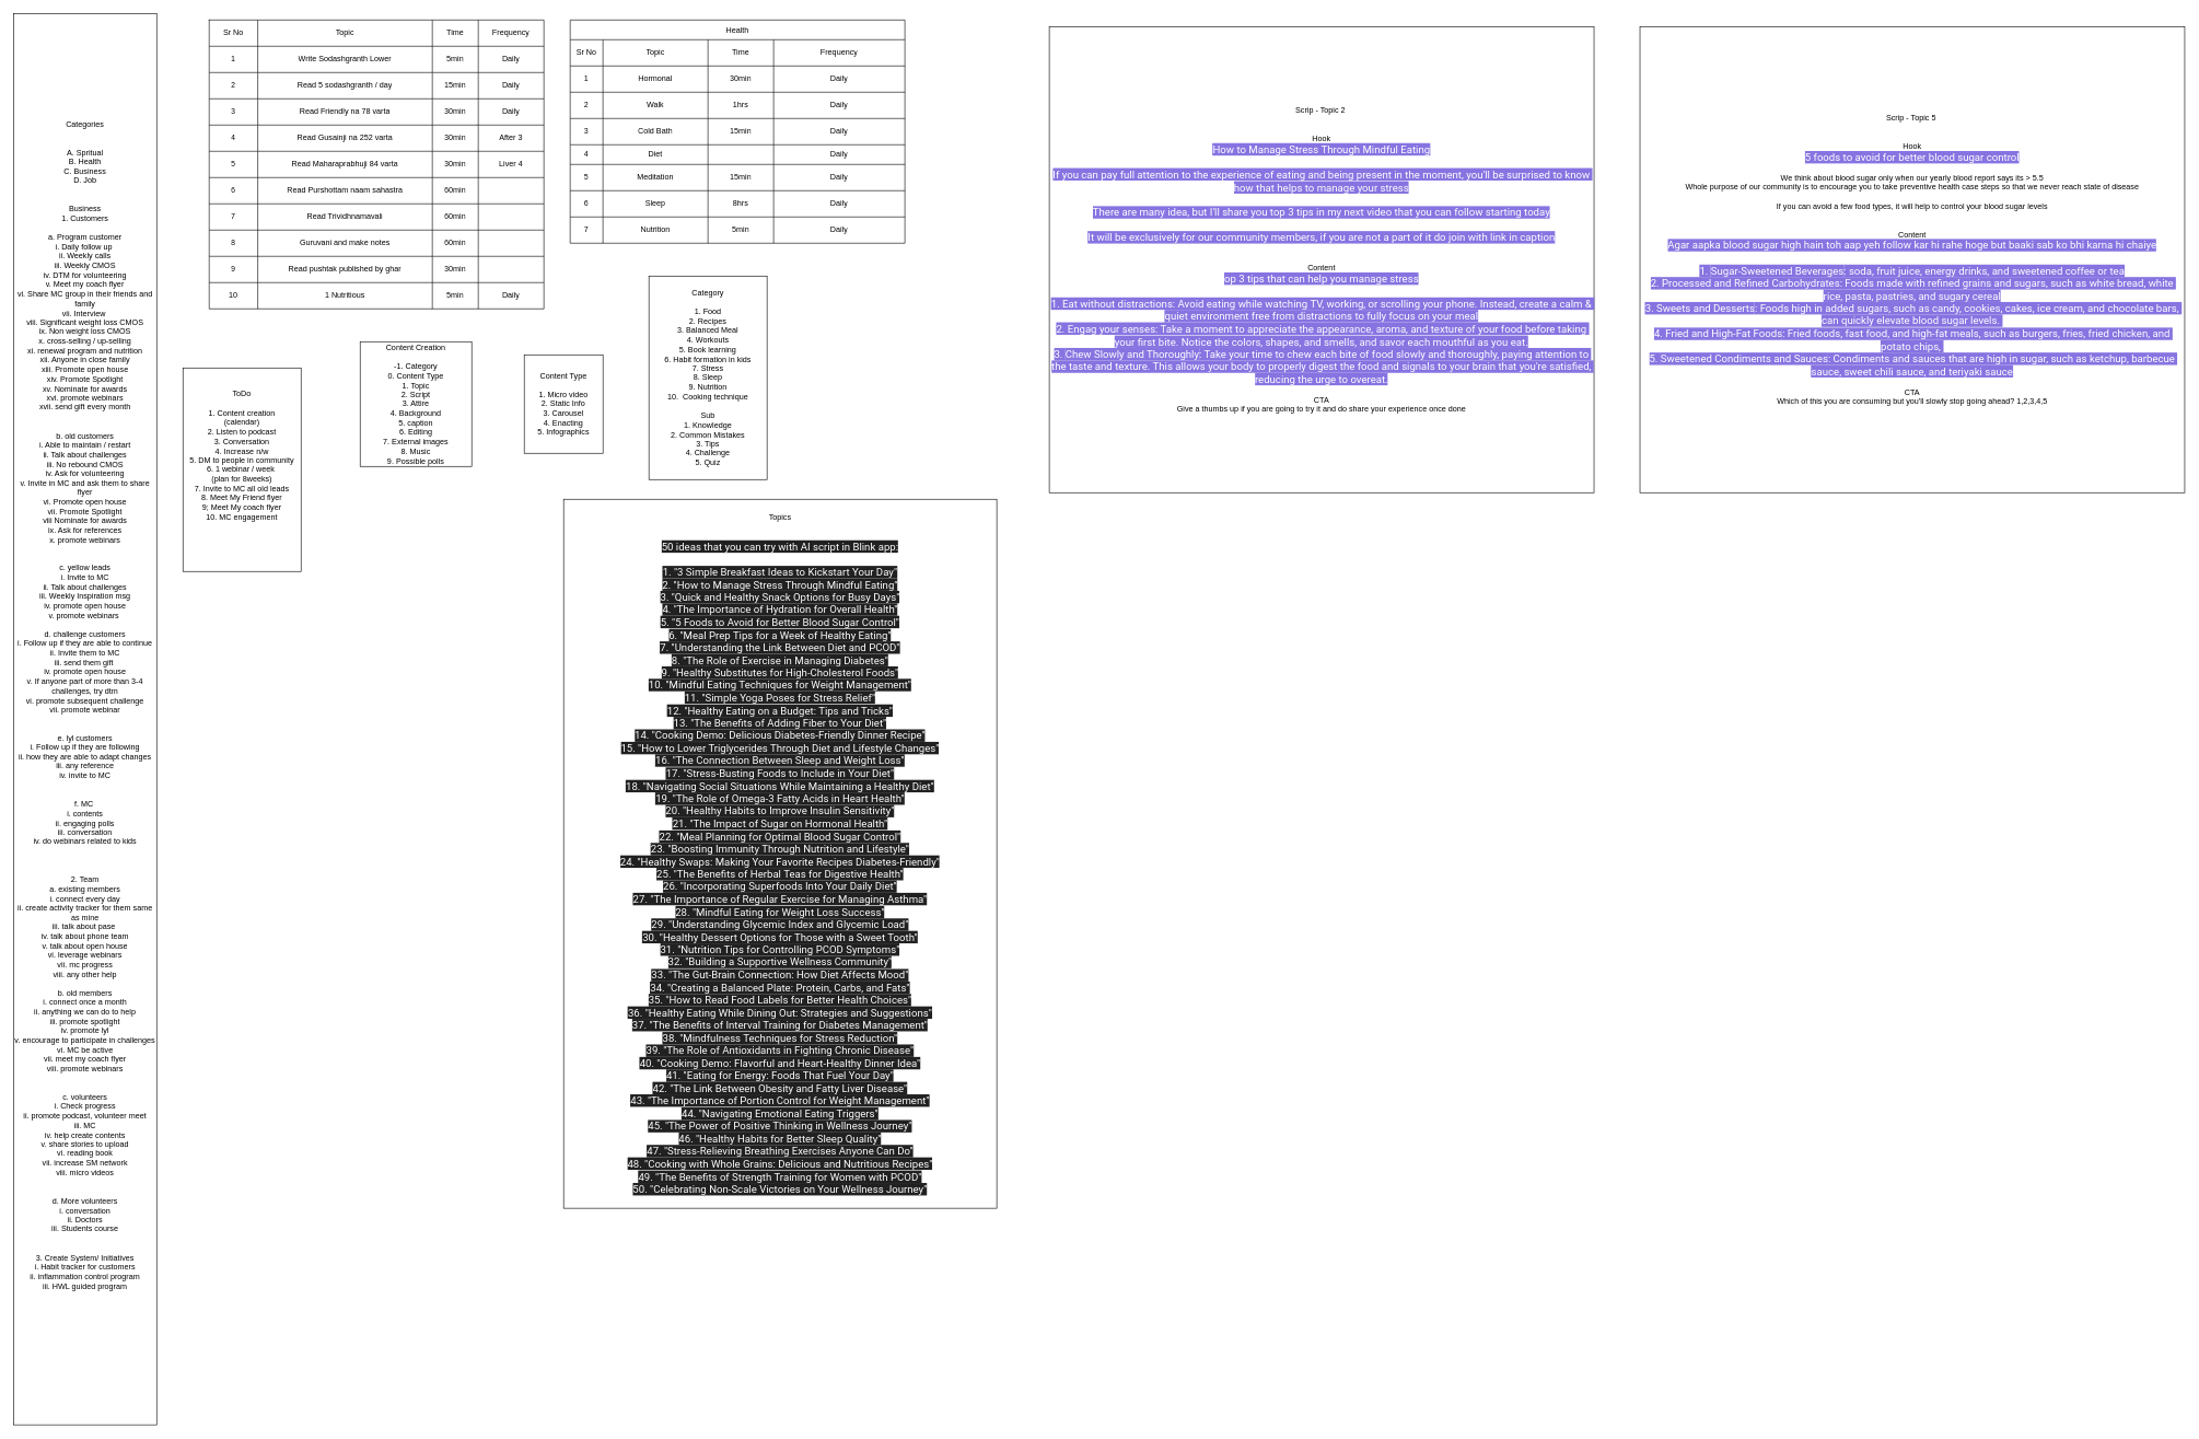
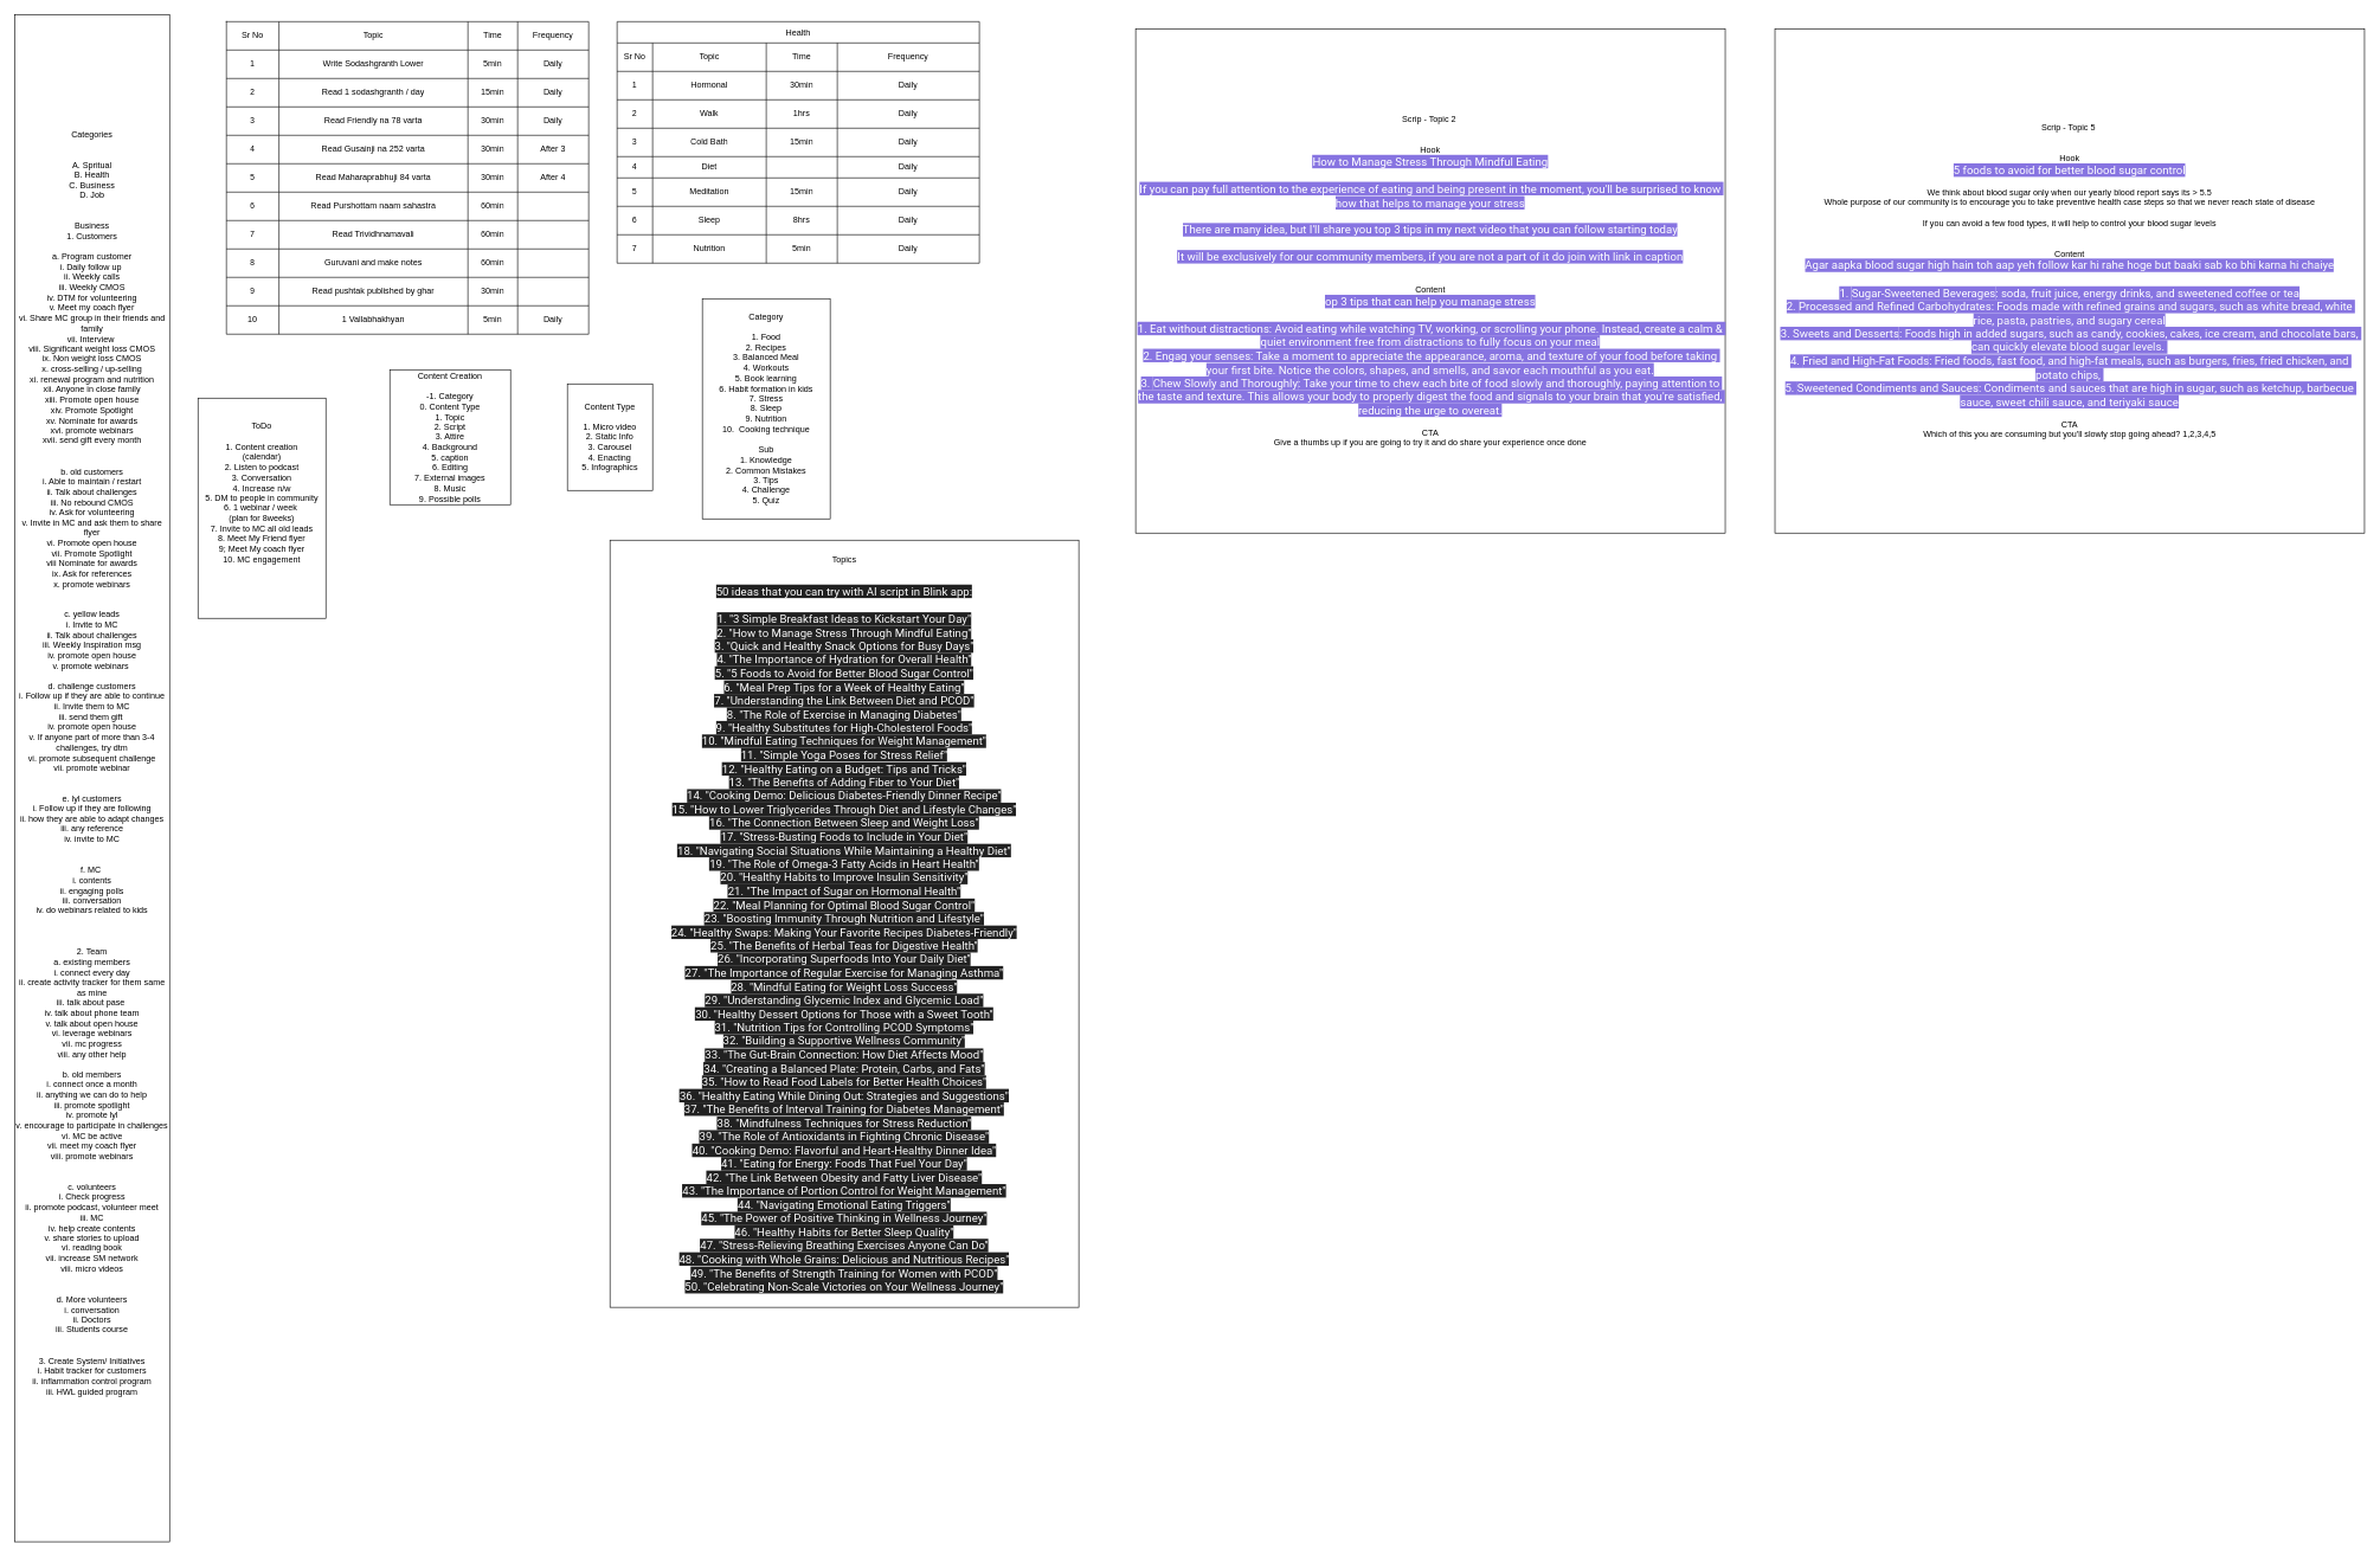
- <mxCell id="16" value="Read 5 sodashgranth / day" style="shape=partialRectangle;html=1;whiteSpace=wrap;connectable=0;strokeColor=inherit;overflow=hidden;fillColor=none;top=0;left=0;bottom=0;right=0;pointerEvents=1;" vertex="1" parent="14"><mxGeometry x="74" width="266" height="40" as="geometry"><mxRectangle width="266" height="40" as="alternateBounds" /></mxGeometry></mxCell>
+ <mxCell id="16" value="Read 1 sodashgranth / day" style="shape=partialRectangle;html=1;whiteSpace=wrap;connectable=0;strokeColor=inherit;overflow=hidden;fillColor=none;top=0;left=0;bottom=0;right=0;pointerEvents=1;" vertex="1" parent="14"><mxGeometry x="74" width="266" height="40" as="geometry"><mxRectangle width="266" height="40" as="alternateBounds" /></mxGeometry></mxCell>
- <mxCell id="33" value="Liver 4" style="shape=partialRectangle;html=1;whiteSpace=wrap;connectable=0;strokeColor=inherit;overflow=hidden;fillColor=none;top=0;left=0;bottom=0;right=0;pointerEvents=1;" vertex="1" parent="29"><mxGeometry x="410" width="100" height="40" as="geometry"><mxRectangle width="100" height="40" as="alternateBounds" /></mxGeometry></mxCell>
+ <mxCell id="33" value="After 4" style="shape=partialRectangle;html=1;whiteSpace=wrap;connectable=0;strokeColor=inherit;overflow=hidden;fillColor=none;top=0;left=0;bottom=0;right=0;pointerEvents=1;" vertex="1" parent="29"><mxGeometry x="410" width="100" height="40" as="geometry"><mxRectangle width="100" height="40" as="alternateBounds" /></mxGeometry></mxCell>
- <mxCell id="56" value="1 Nutritious" style="shape=partialRectangle;html=1;whiteSpace=wrap;connectable=0;strokeColor=inherit;overflow=hidden;fillColor=none;top=0;left=0;bottom=0;right=0;pointerEvents=1;" vertex="1" parent="54"><mxGeometry x="74" width="266" height="40" as="geometry"><mxRectangle width="266" height="40" as="alternateBounds" /></mxGeometry></mxCell>
+ <mxCell id="56" value="1 Vallabhakhyan" style="shape=partialRectangle;html=1;whiteSpace=wrap;connectable=0;strokeColor=inherit;overflow=hidden;fillColor=none;top=0;left=0;bottom=0;right=0;pointerEvents=1;" vertex="1" parent="54"><mxGeometry x="74" width="266" height="40" as="geometry"><mxRectangle width="266" height="40" as="alternateBounds" /></mxGeometry></mxCell>
